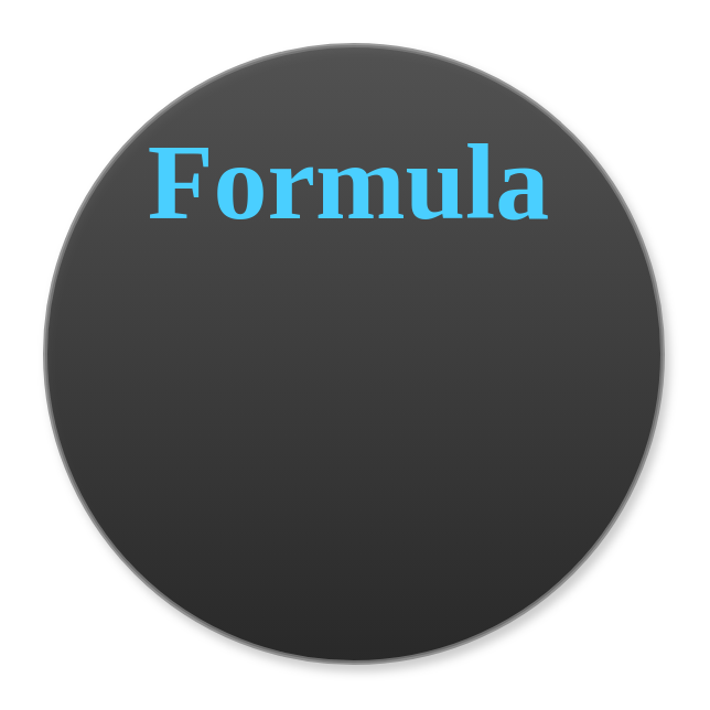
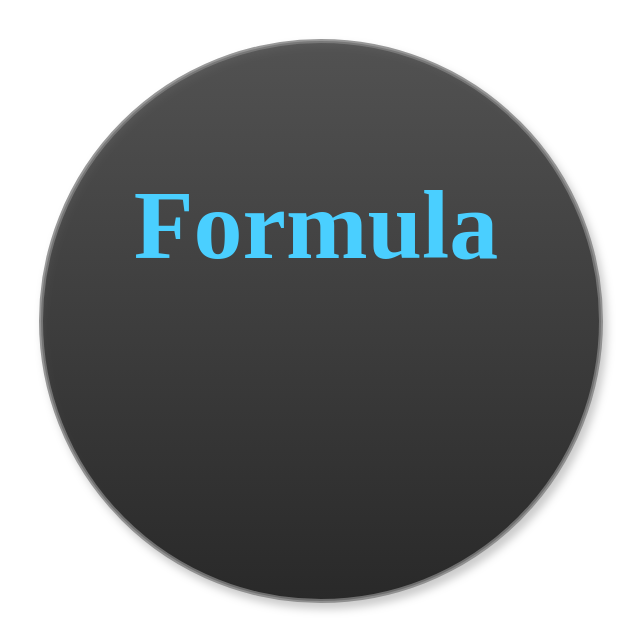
- <mxCell id="3" value="Formula" style="text;html=1;strokeColor=none;fillColor=none;align=center;verticalAlign=middle;whiteSpace=wrap;rounded=0;shadow=1;glass=1;labelBackgroundColor=none;labelBorderColor=none;sketch=0;strokeWidth=3;fontFamily=ubuntu;fontSize=49;fontColor=#4ACFFF;fontSource=https%3A%2F%2Ffonts.googleapis.com%2Fcss%3Ffamily%3Dubuntu;fontStyle=1" vertex="1" parent="1"><mxGeometry x="73" y="48" width="170" height="70" as="geometry" /></mxCell>
+ <mxCell id="3" value="Formula" style="text;html=1;strokeColor=none;fillColor=none;align=center;verticalAlign=middle;whiteSpace=wrap;rounded=0;shadow=1;glass=1;labelBackgroundColor=none;labelBorderColor=none;sketch=0;strokeWidth=3;fontFamily=ubuntu;fontSize=49;fontColor=#4ACFFF;fontSource=https%3A%2F%2Ffonts.googleapis.com%2Fcss%3Ffamily%3Dubuntu;fontStyle=1" vertex="1" parent="1"><mxGeometry x="73" y="78" width="170" height="70" as="geometry" /></mxCell>
